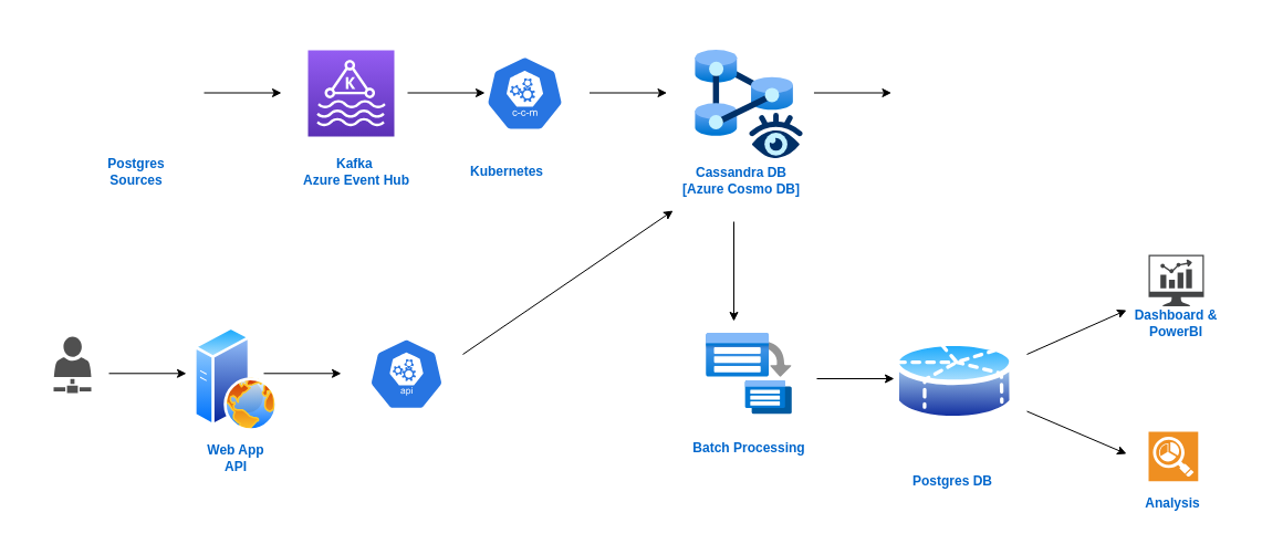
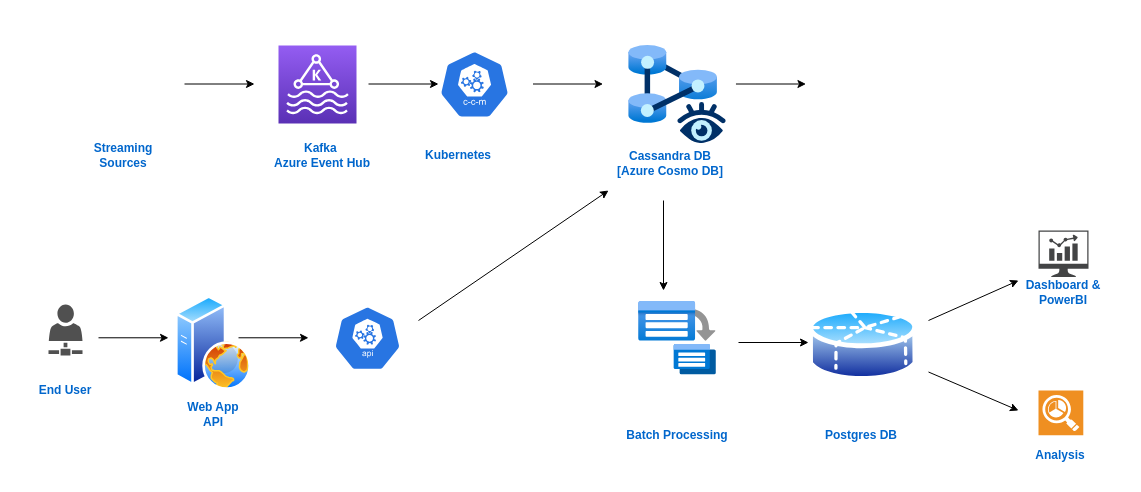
- <mxCell id="13" value="&lt;b&gt;&lt;font color=&quot;#0066cc&quot;&gt;Postgres Sources&lt;/font&gt;&lt;/b&gt;" style="text;html=1;strokeColor=none;fillColor=none;align=center;verticalAlign=middle;whiteSpace=wrap;rounded=0;" vertex="1" parent="1"><mxGeometry x="78" y="140" width="90" height="30" as="geometry" /></mxCell>
+ <mxCell id="13" value="&lt;b&gt;&lt;font color=&quot;#0066cc&quot;&gt;Streaming Sources&lt;/font&gt;&lt;/b&gt;" style="text;html=1;strokeColor=none;fillColor=none;align=center;verticalAlign=middle;whiteSpace=wrap;rounded=0;" vertex="1" parent="1"><mxGeometry x="78" y="140" width="90" height="30" as="geometry" /></mxCell>
+ <mxCell id="17" value="&lt;b&gt;&lt;font color=&quot;#0066cc&quot;&gt;End User&lt;/font&gt;&lt;/b&gt;" style="text;html=1;strokeColor=none;fillColor=none;align=center;verticalAlign=middle;whiteSpace=wrap;rounded=0;" vertex="1" parent="1"><mxGeometry x="20" y="374.5" width="90" height="30" as="geometry" /></mxCell>
- <mxCell id="25" value="&lt;b&gt;&lt;font color=&quot;#0066cc&quot;&gt;Batch Processing&lt;br&gt;&lt;/font&gt;&lt;/b&gt;" style="text;html=1;strokeColor=none;fillColor=none;align=center;verticalAlign=middle;whiteSpace=wrap;rounded=0;" vertex="1" parent="1"><mxGeometry x="621" y="390" width="112" height="30" as="geometry" /></mxCell>
+ <mxCell id="25" value="&lt;b&gt;&lt;font color=&quot;#0066cc&quot;&gt;Batch Processing&lt;br&gt;&lt;/font&gt;&lt;/b&gt;" style="text;html=1;strokeColor=none;fillColor=none;align=center;verticalAlign=middle;whiteSpace=wrap;rounded=0;" vertex="1" parent="1"><mxGeometry x="621" y="420" width="112" height="30" as="geometry" /></mxCell>
